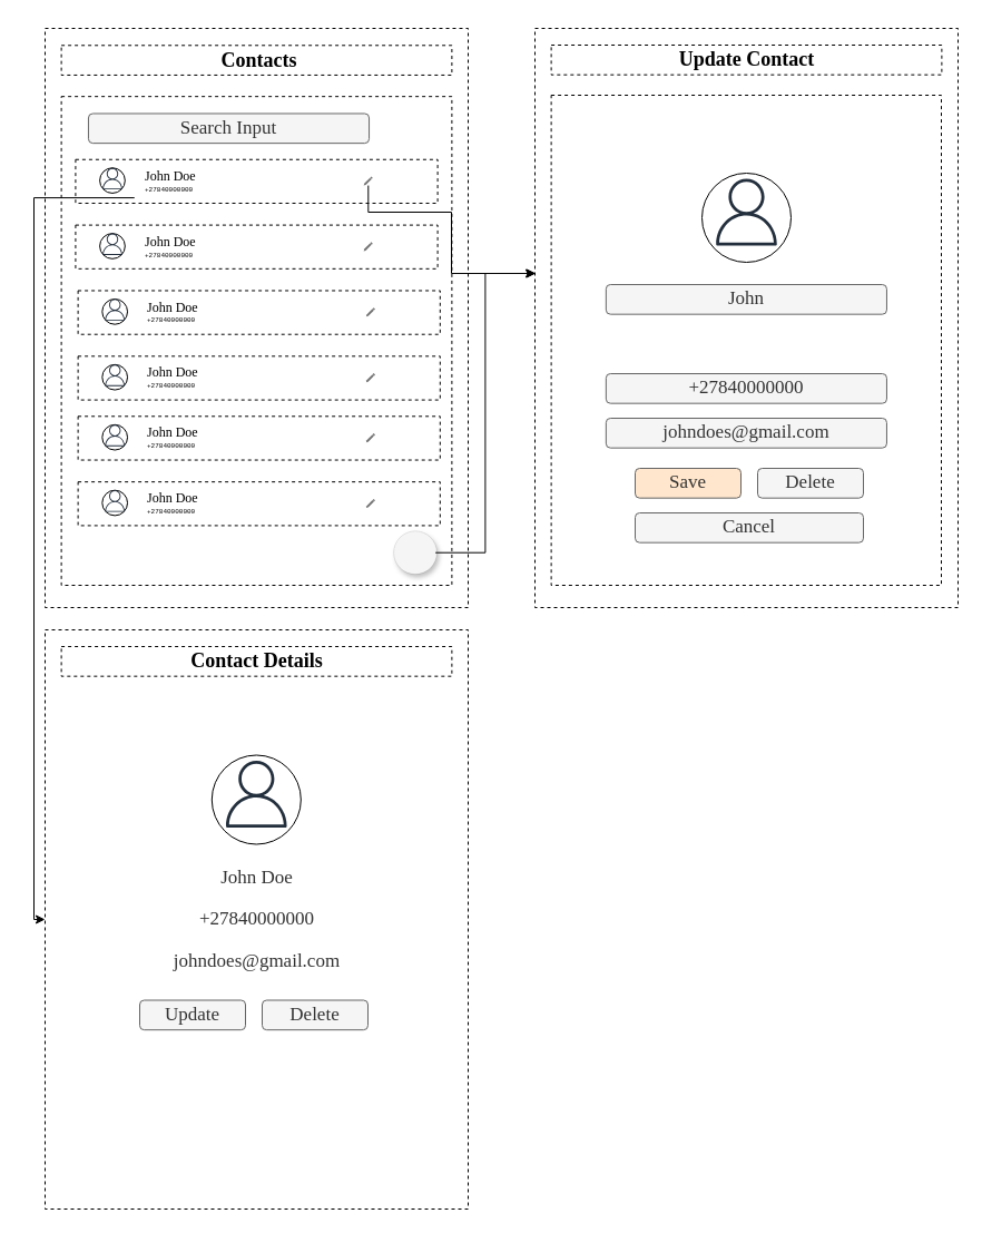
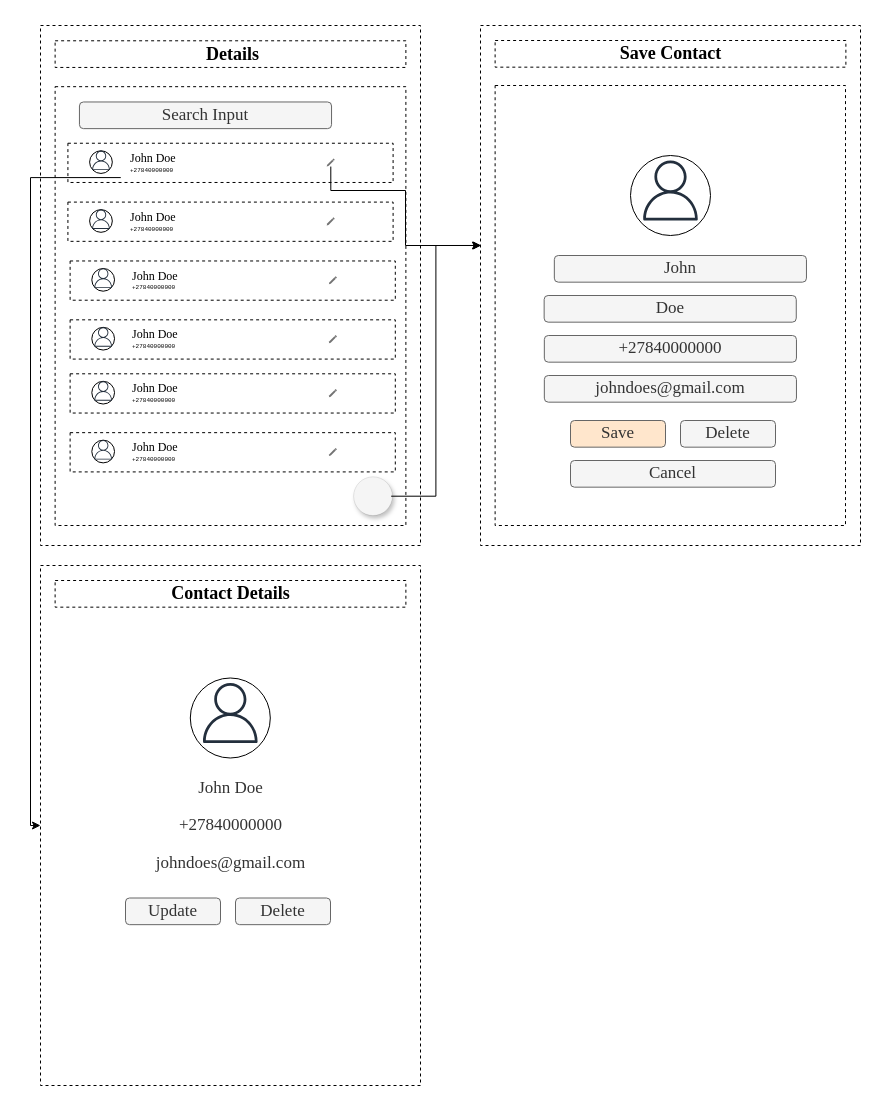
- <mxCell id="114" value="&lt;h3 style=&quot;font-family: Helvetica;&quot;&gt;&lt;font style=&quot;font-size: 18px;&quot; face=&quot;Comic Sans MS&quot;&gt;Update Contact&lt;/font&gt;&lt;/h3&gt;" style="text;html=1;resizable=0;autosize=1;align=center;verticalAlign=middle;points=[];fillColor=none;strokeColor=none;rounded=0;shadow=0;glass=0;sketch=0;fillStyle=auto;fontFamily=Comic Sans MS;fontSize=12;fontColor=default;" vertex="1" parent="2"><mxGeometry x="582.5" width="135" height="65" as="geometry" /></mxCell>
+ <mxCell id="114" value="&lt;h3 style=&quot;font-family: Helvetica;&quot;&gt;&lt;font style=&quot;font-size: 18px;&quot; face=&quot;Comic Sans MS&quot;&gt;Save Contact&lt;/font&gt;&lt;/h3&gt;" style="text;html=1;resizable=0;autosize=1;align=center;verticalAlign=middle;points=[];fillColor=none;strokeColor=none;rounded=0;shadow=0;glass=0;sketch=0;fillStyle=auto;fontFamily=Comic Sans MS;fontSize=12;fontColor=default;" vertex="1" parent="2"><mxGeometry x="582.5" width="135" height="65" as="geometry" /></mxCell>
- <mxCell id="83" value="&lt;h3 style=&quot;font-family: Helvetica;&quot;&gt;&lt;font style=&quot;font-size: 18px;&quot; face=&quot;Comic Sans MS&quot;&gt;Contacts&lt;/font&gt;&lt;/h3&gt;" style="text;html=1;resizable=0;autosize=1;align=center;verticalAlign=middle;points=[];fillColor=none;strokeColor=none;rounded=0;shadow=0;glass=0;sketch=0;fillStyle=auto;fontFamily=Comic Sans MS;fontSize=12;fontColor=default;" vertex="1" parent="4"><mxGeometry x="144.71" y="-3.87" width="95" height="65" as="geometry" /></mxCell>
+ <mxCell id="83" value="&lt;h3 style=&quot;font-family: Helvetica;&quot;&gt;&lt;font style=&quot;font-size: 18px;&quot; face=&quot;Comic Sans MS&quot;&gt;Details&lt;/font&gt;&lt;/h3&gt;" style="text;html=1;resizable=0;autosize=1;align=center;verticalAlign=middle;points=[];fillColor=none;strokeColor=none;rounded=0;shadow=0;glass=0;sketch=0;fillStyle=auto;fontFamily=Comic Sans MS;fontSize=12;fontColor=default;" vertex="1" parent="4"><mxGeometry x="144.71" y="-3.87" width="95" height="65" as="geometry" /></mxCell>
- <mxCell id="92" value="&lt;h4&gt;&lt;font style=&quot;font-weight: normal; font-size: 17px;&quot; face=&quot;Times New Roman&quot;&gt;John&lt;/font&gt;&lt;/h4&gt;" style="rounded=1;whiteSpace=wrap;html=1;shadow=0;glass=0;sketch=0;fillStyle=auto;fontFamily=Courier New;fontSize=12;strokeColor=#666666;strokeWidth=1;fillColor=#f5f5f5;fontColor=#333333;" vertex="1" parent="90"><mxGeometry x="33.842" y="115.001" width="252.115" height="26.665" as="geometry" /></mxCell>
+ <mxCell id="92" value="&lt;h4&gt;&lt;font style=&quot;font-weight: normal; font-size: 17px;&quot; face=&quot;Times New Roman&quot;&gt;John&lt;/font&gt;&lt;/h4&gt;" style="rounded=1;whiteSpace=wrap;html=1;shadow=0;glass=0;sketch=0;fillStyle=auto;fontFamily=Courier New;fontSize=12;strokeColor=#666666;strokeWidth=1;fillColor=#f5f5f5;fontColor=#333333;" vertex="1" parent="90"><mxGeometry x="43.842" y="115.001" width="252.115" height="26.665" as="geometry" /></mxCell>
+ <mxCell id="93" value="&lt;h4&gt;&lt;font style=&quot;font-weight: normal; font-size: 17px;&quot; face=&quot;Times New Roman&quot;&gt;Doe&lt;/font&gt;&lt;/h4&gt;" style="rounded=1;whiteSpace=wrap;html=1;shadow=0;glass=0;sketch=0;fillStyle=auto;fontFamily=Courier New;fontSize=12;strokeColor=#666666;strokeWidth=1;fillColor=#f5f5f5;fontColor=#333333;" vertex="1" parent="90"><mxGeometry x="33.652" y="155.001" width="252.115" height="26.665" as="geometry" /></mxCell>
